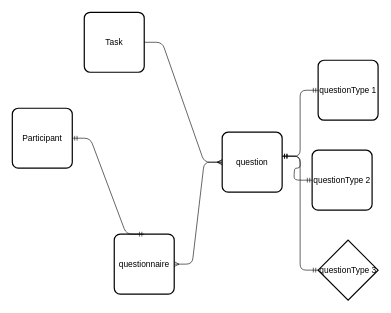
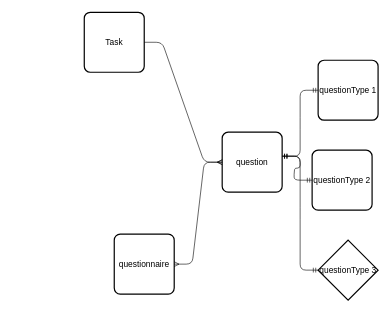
- <mxCell id="2" value="Participant&lt;br&gt;" style="strokeWidth=2;rounded=1;arcSize=10;whiteSpace=wrap;html=1;align=center;fontSize=14;" vertex="1" parent="1"><mxGeometry x="20" y="180" width="100" height="100" as="geometry" /></mxCell>
- <mxCell id="5" value="" style="edgeStyle=entityRelationEdgeStyle;fontSize=12;html=1;endArrow=ERmandOne;startArrow=ERmandOne;entryX=0.5;entryY=0;entryDx=0;entryDy=0;" edge="1" parent="1" source="2" target="3"><mxGeometry width="100" height="100" relative="1" as="geometry"><mxPoint x="60" y="610" as="sourcePoint" /><mxPoint x="160" y="510" as="targetPoint" /></mxGeometry></mxCell>
